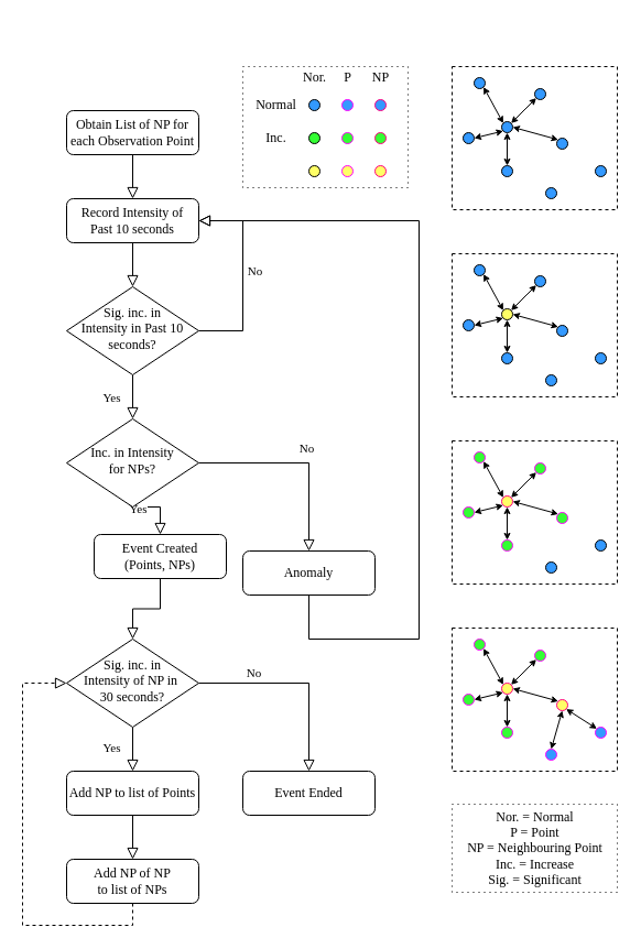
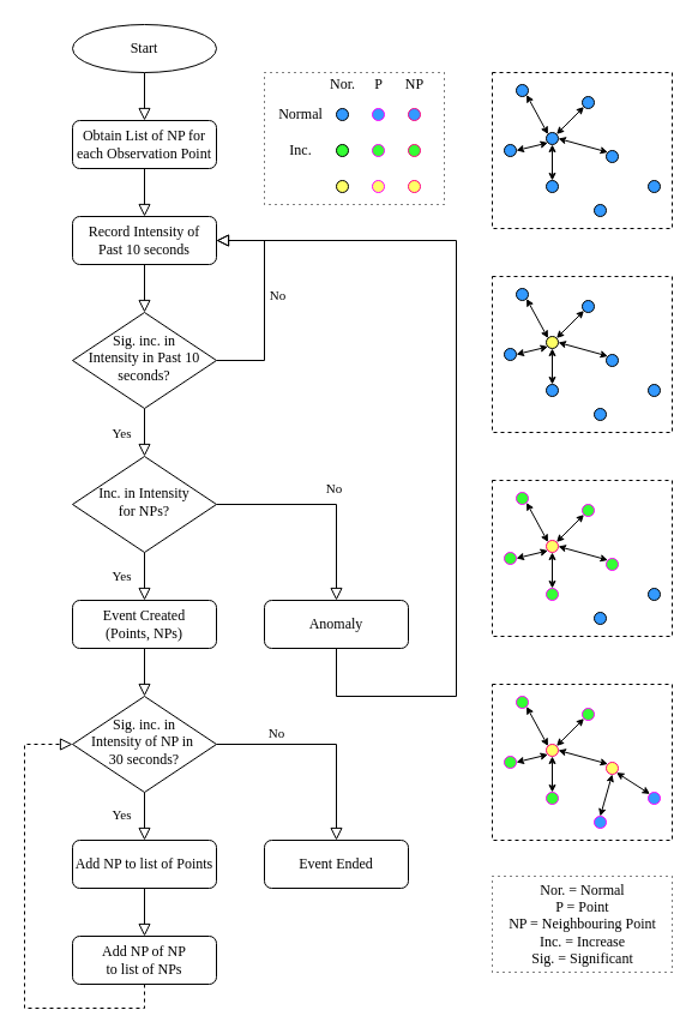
+ <mxCell id="10" value="Start" style="ellipse;whiteSpace=wrap;html=1;fontFamily=STIX;" vertex="1" parent="1"><mxGeometry x="60" y="20" width="120" height="40" as="geometry" /></mxCell>
+ <mxCell id="9" style="edgeStyle=orthogonalEdgeStyle;rounded=0;orthogonalLoop=1;jettySize=auto;html=1;exitX=0.5;exitY=1;exitDx=0;exitDy=0;entryX=0.5;entryY=0;entryDx=0;entryDy=0;endArrow=block;endFill=0;endSize=8;fontFamily=STIX;" edge="1" parent="1" source="10" target="3"><mxGeometry relative="1" as="geometry" /></mxCell>
- <mxCell id="19" value="Event Created&lt;div&gt;(Points, NPs)&lt;/div&gt;" style="rounded=1;whiteSpace=wrap;html=1;fontSize=12;glass=0;strokeWidth=1;shadow=0;fontFamily=STIX;" vertex="1" parent="1"><mxGeometry x="85" y="485" width="120" height="40" as="geometry" /></mxCell>
+ <mxCell id="19" value="Event Created&lt;div&gt;(Points, NPs)&lt;/div&gt;" style="rounded=1;whiteSpace=wrap;html=1;fontSize=12;glass=0;strokeWidth=1;shadow=0;fontFamily=STIX;" vertex="1" parent="1"><mxGeometry x="60" y="500" width="120" height="40" as="geometry" /></mxCell>
